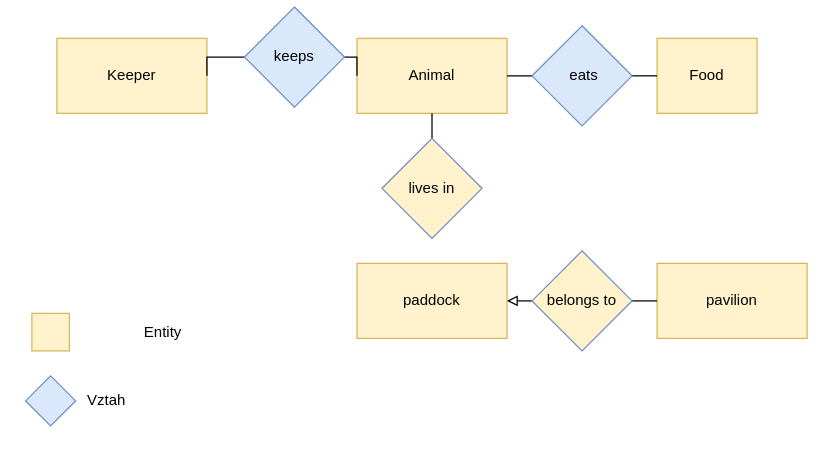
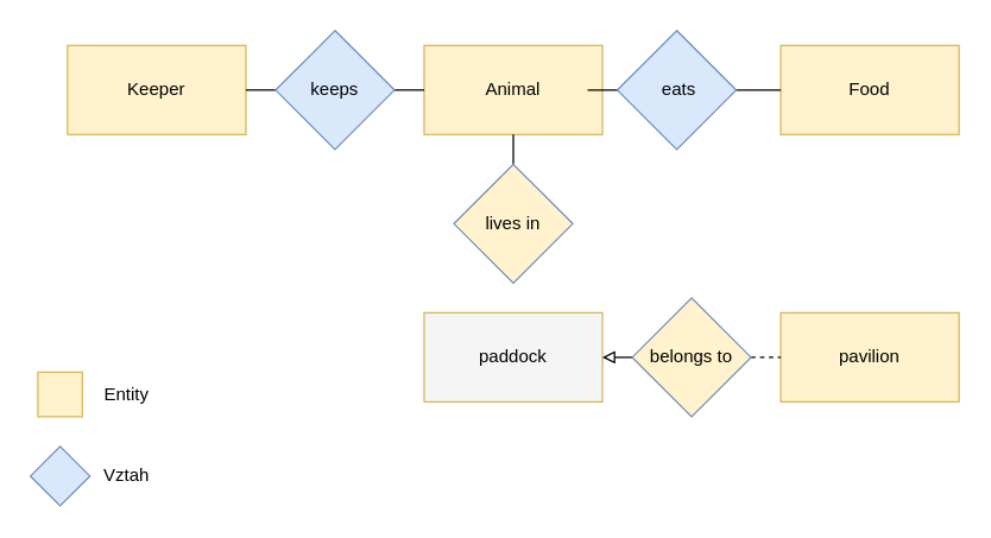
- <mxCell id="9" value="keeps" style="rhombus;whiteSpace=wrap;html=1;fillColor=#dae8fc;strokeColor=#6c8ebf;" parent="1" vertex="1"><mxGeometry x="195" y="5" width="80" height="80" as="geometry" /></mxCell>
+ <mxCell id="9" value="keeps" style="rhombus;whiteSpace=wrap;html=1;fillColor=#dae8fc;strokeColor=#6c8ebf;" parent="1" vertex="1"><mxGeometry x="185" y="20" width="80" height="80" as="geometry" /></mxCell>
- <mxCell id="12" value="&amp;nbsp;eats" style="rhombus;whiteSpace=wrap;html=1;fillColor=#dae8fc;strokeColor=#6c8ebf;" parent="1" vertex="1"><mxGeometry x="425" y="20" width="80" height="80" as="geometry" /></mxCell>
+ <mxCell id="12" value="&amp;nbsp;eats" style="rhombus;whiteSpace=wrap;html=1;fillColor=#dae8fc;strokeColor=#6c8ebf;" parent="1" vertex="1"><mxGeometry x="415" y="20" width="80" height="80" as="geometry" /></mxCell>
- <mxCell id="6" value="Food" style="rounded=0;whiteSpace=wrap;html=1;fillColor=#fff2cc;strokeColor=#d6b656;" parent="1" vertex="1"><mxGeometry x="525" y="30" width="80" height="60" as="geometry" /></mxCell>
+ <mxCell id="6" value="Food" style="rounded=0;whiteSpace=wrap;html=1;fillColor=#fff2cc;strokeColor=#d6b656;" parent="1" vertex="1"><mxGeometry x="525" y="30" width="120" height="60" as="geometry" /></mxCell>
- <mxCell id="4" value="paddock" style="rounded=0;whiteSpace=wrap;html=1;fillColor=#fff2cc;strokeColor=#d6b656;" parent="1" vertex="1"><mxGeometry x="285" y="210" width="120" height="60" as="geometry" /></mxCell>
+ <mxCell id="4" value="paddock" style="rounded=0;whiteSpace=wrap;html=1;fillColor=#f5f5f5;strokeColor=#d6b656;" parent="1" vertex="1"><mxGeometry x="285" y="210" width="120" height="60" as="geometry" /></mxCell>
- <mxCell id="16" style="edgeStyle=orthogonalEdgeStyle;rounded=0;orthogonalLoop=1;jettySize=auto;html=1;exitX=1;exitY=0.5;exitDx=0;exitDy=0;entryX=0;entryY=0.5;entryDx=0;entryDy=0;endArrow=none;endFill=0;" edge="1" parent="1" source="17" target="5"><mxGeometry relative="1" as="geometry" /></mxCell>
+ <mxCell id="16" style="edgeStyle=orthogonalEdgeStyle;rounded=0;orthogonalLoop=1;jettySize=auto;html=1;exitX=1;exitY=0.5;exitDx=0;exitDy=0;entryX=0;entryY=0.5;entryDx=0;entryDy=0;endArrow=none;endFill=0;dashed=1;" edge="1" parent="1" source="17" target="5"><mxGeometry relative="1" as="geometry" /></mxCell>
- <mxCell id="19" value="Entity" style="text;html=1;align=center;verticalAlign=middle;whiteSpace=wrap;rounded=0;" vertex="1" parent="1"><mxGeometry x="100" y="250" width="60" height="30" as="geometry" /></mxCell>
+ <mxCell id="19" value="Entity" style="text;html=1;align=center;verticalAlign=middle;whiteSpace=wrap;rounded=0;" vertex="1" parent="1"><mxGeometry x="55" y="250" width="60" height="30" as="geometry" /></mxCell>
